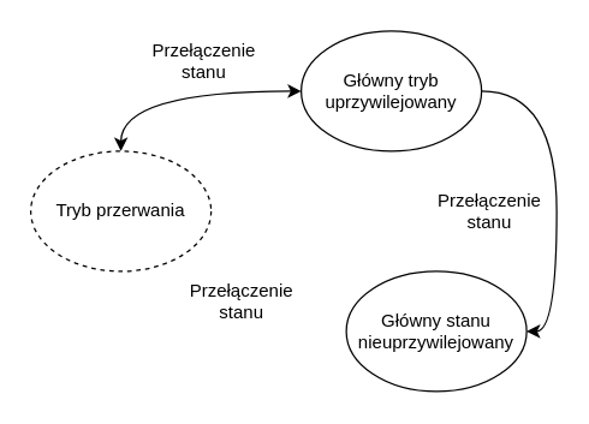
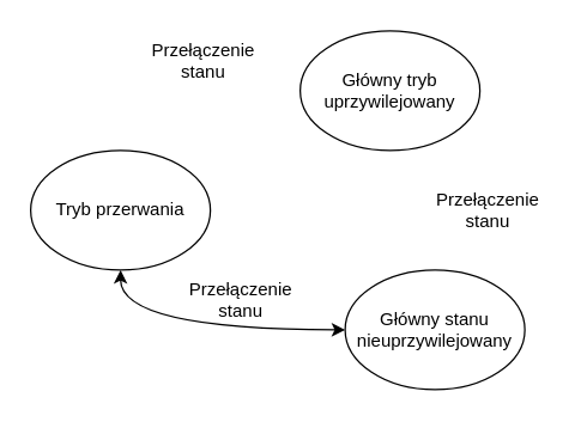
- <mxCell id="2" style="edgeStyle=orthogonalEdgeStyle;rounded=0;orthogonalLoop=1;jettySize=auto;html=1;exitX=0;exitY=0.5;exitDx=0;exitDy=0;entryX=0.5;entryY=0;entryDx=0;entryDy=0;curved=1;startArrow=classic;startFill=1;" edge="1" parent="1" source="4" target="7"><mxGeometry relative="1" as="geometry" /></mxCell>
- <mxCell id="3" style="edgeStyle=orthogonalEdgeStyle;rounded=0;orthogonalLoop=1;jettySize=auto;html=1;exitX=1;exitY=0.5;exitDx=0;exitDy=0;entryX=1;entryY=0.5;entryDx=0;entryDy=0;curved=1;" edge="1" parent="1" source="4" target="6"><mxGeometry relative="1" as="geometry" /></mxCell>
- <mxCell id="7" value="Tryb przerwania" style="ellipse;whiteSpace=wrap;html=1;fillColor=none;dashed=1;" vertex="1" parent="1"><mxGeometry x="20" y="100" width="120" height="80" as="geometry" /></mxCell>
+ <mxCell id="7" value="Tryb przerwania" style="ellipse;whiteSpace=wrap;html=1;fillColor=none;" vertex="1" parent="1"><mxGeometry x="20" y="100" width="120" height="80" as="geometry" /></mxCell>
+ <mxCell id="5" style="edgeStyle=orthogonalEdgeStyle;rounded=0;orthogonalLoop=1;jettySize=auto;html=1;exitX=0;exitY=0.5;exitDx=0;exitDy=0;entryX=0.5;entryY=1;entryDx=0;entryDy=0;curved=1;startArrow=classic;startFill=1;" edge="1" parent="1" source="6" target="7"><mxGeometry relative="1" as="geometry" /></mxCell>
